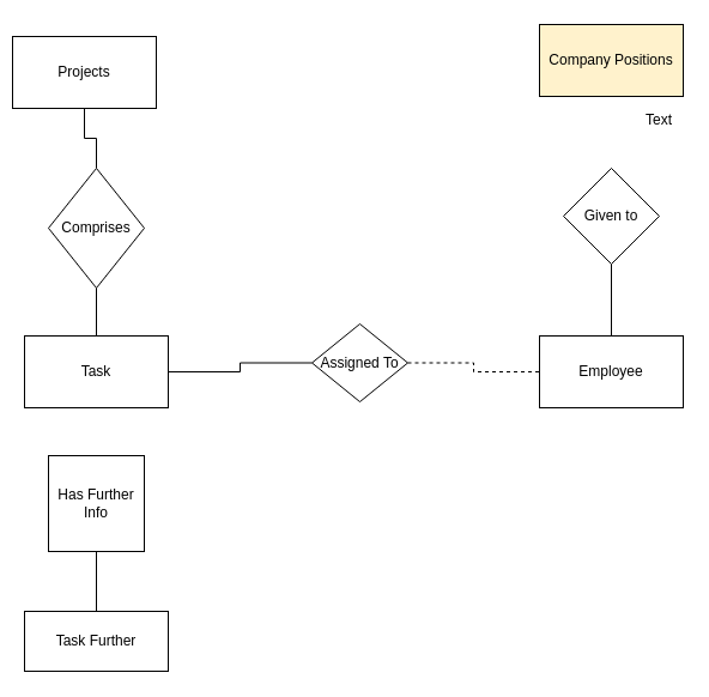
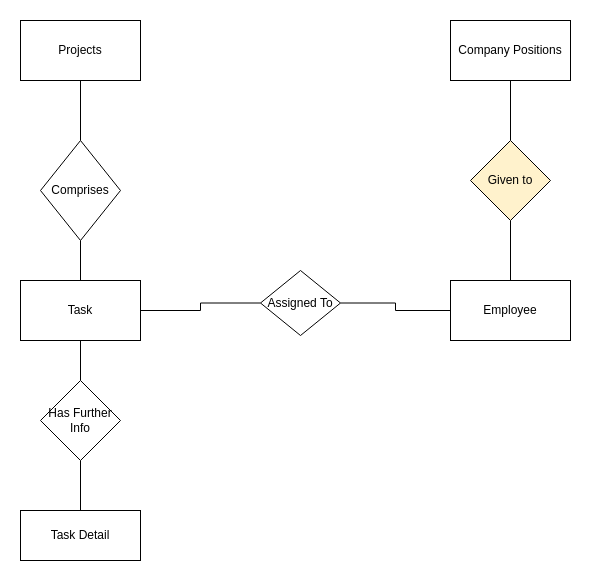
- <mxCell id="9" value="Company Positions" style="rounded=0;whiteSpace=wrap;html=1;fillColor=#fff2cc;" vertex="1" parent="1"><mxGeometry x="450" y="20" width="120" height="60" as="geometry" /></mxCell>
+ <mxCell id="9" value="Company Positions" style="rounded=0;whiteSpace=wrap;html=1;" vertex="1" parent="1"><mxGeometry x="450" y="20" width="120" height="60" as="geometry" /></mxCell>
- <mxCell id="3" value="Projects" style="rounded=0;whiteSpace=wrap;html=1;" parent="1" vertex="1"><mxGeometry x="10" y="30" width="120" height="60" as="geometry" /></mxCell>
+ <mxCell id="3" value="Projects" style="rounded=0;whiteSpace=wrap;html=1;" parent="1" vertex="1"><mxGeometry x="20" y="20" width="120" height="60" as="geometry" /></mxCell>
- <mxCell id="19" value="Text" style="text;html=1;strokeColor=none;fillColor=none;align=center;verticalAlign=middle;whiteSpace=wrap;rounded=0;" vertex="1" parent="1"><mxGeometry x="530" y="90" width="40" height="20" as="geometry" /></mxCell>
+ <mxCell id="8" style="edgeStyle=orthogonalEdgeStyle;rounded=0;orthogonalLoop=1;jettySize=auto;html=1;exitX=0.5;exitY=1;exitDx=0;exitDy=0;entryX=0.5;entryY=0;entryDx=0;entryDy=0;endArrow=none;endFill=0;" edge="1" parent="1" source="9" target="18"><mxGeometry relative="1" as="geometry" /></mxCell>
- <mxCell id="18" value="Given to" style="rhombus;whiteSpace=wrap;html=1;" vertex="1" parent="1"><mxGeometry x="470" y="140" width="80" height="80" as="geometry" /></mxCell>
+ <mxCell id="18" value="Given to" style="rhombus;whiteSpace=wrap;html=1;fillColor=#fff2cc;" vertex="1" parent="1"><mxGeometry x="470" y="140" width="80" height="80" as="geometry" /></mxCell>
- <mxCell id="10" style="edgeStyle=orthogonalEdgeStyle;rounded=0;orthogonalLoop=1;jettySize=auto;html=1;exitX=1;exitY=0.5;exitDx=0;exitDy=0;entryX=0;entryY=0.5;entryDx=0;entryDy=0;endArrow=none;endFill=0;dashed=1;" edge="1" parent="1" source="12" target="7"><mxGeometry relative="1" as="geometry" /></mxCell>
+ <mxCell id="10" style="edgeStyle=orthogonalEdgeStyle;rounded=0;orthogonalLoop=1;jettySize=auto;html=1;exitX=1;exitY=0.5;exitDx=0;exitDy=0;entryX=0;entryY=0.5;entryDx=0;entryDy=0;endArrow=none;endFill=0;" edge="1" parent="1" source="12" target="7"><mxGeometry relative="1" as="geometry" /></mxCell>
+ <mxCell id="4" style="edgeStyle=orthogonalEdgeStyle;rounded=0;orthogonalLoop=1;jettySize=auto;html=1;exitX=0.5;exitY=1;exitDx=0;exitDy=0;endArrow=none;endFill=0;" edge="1" parent="1" source="5" target="16"><mxGeometry relative="1" as="geometry" /></mxCell>
- <mxCell id="16" value="Has Further Info" style="whiteSpace=wrap;html=1;rounded=0;" vertex="1" parent="1"><mxGeometry x="40" y="380" width="80" height="80" as="geometry" /></mxCell>
+ <mxCell id="16" value="Has Further Info" style="rhombus;whiteSpace=wrap;html=1;" vertex="1" parent="1"><mxGeometry x="40" y="380" width="80" height="80" as="geometry" /></mxCell>
- <mxCell id="6" value="Task Further" style="rounded=0;whiteSpace=wrap;html=1;" vertex="1" parent="1"><mxGeometry x="20" y="510" width="120" height="50" as="geometry" /></mxCell>
+ <mxCell id="6" value="Task Detail" style="rounded=0;whiteSpace=wrap;html=1;" vertex="1" parent="1"><mxGeometry x="20" y="510" width="120" height="50" as="geometry" /></mxCell>
